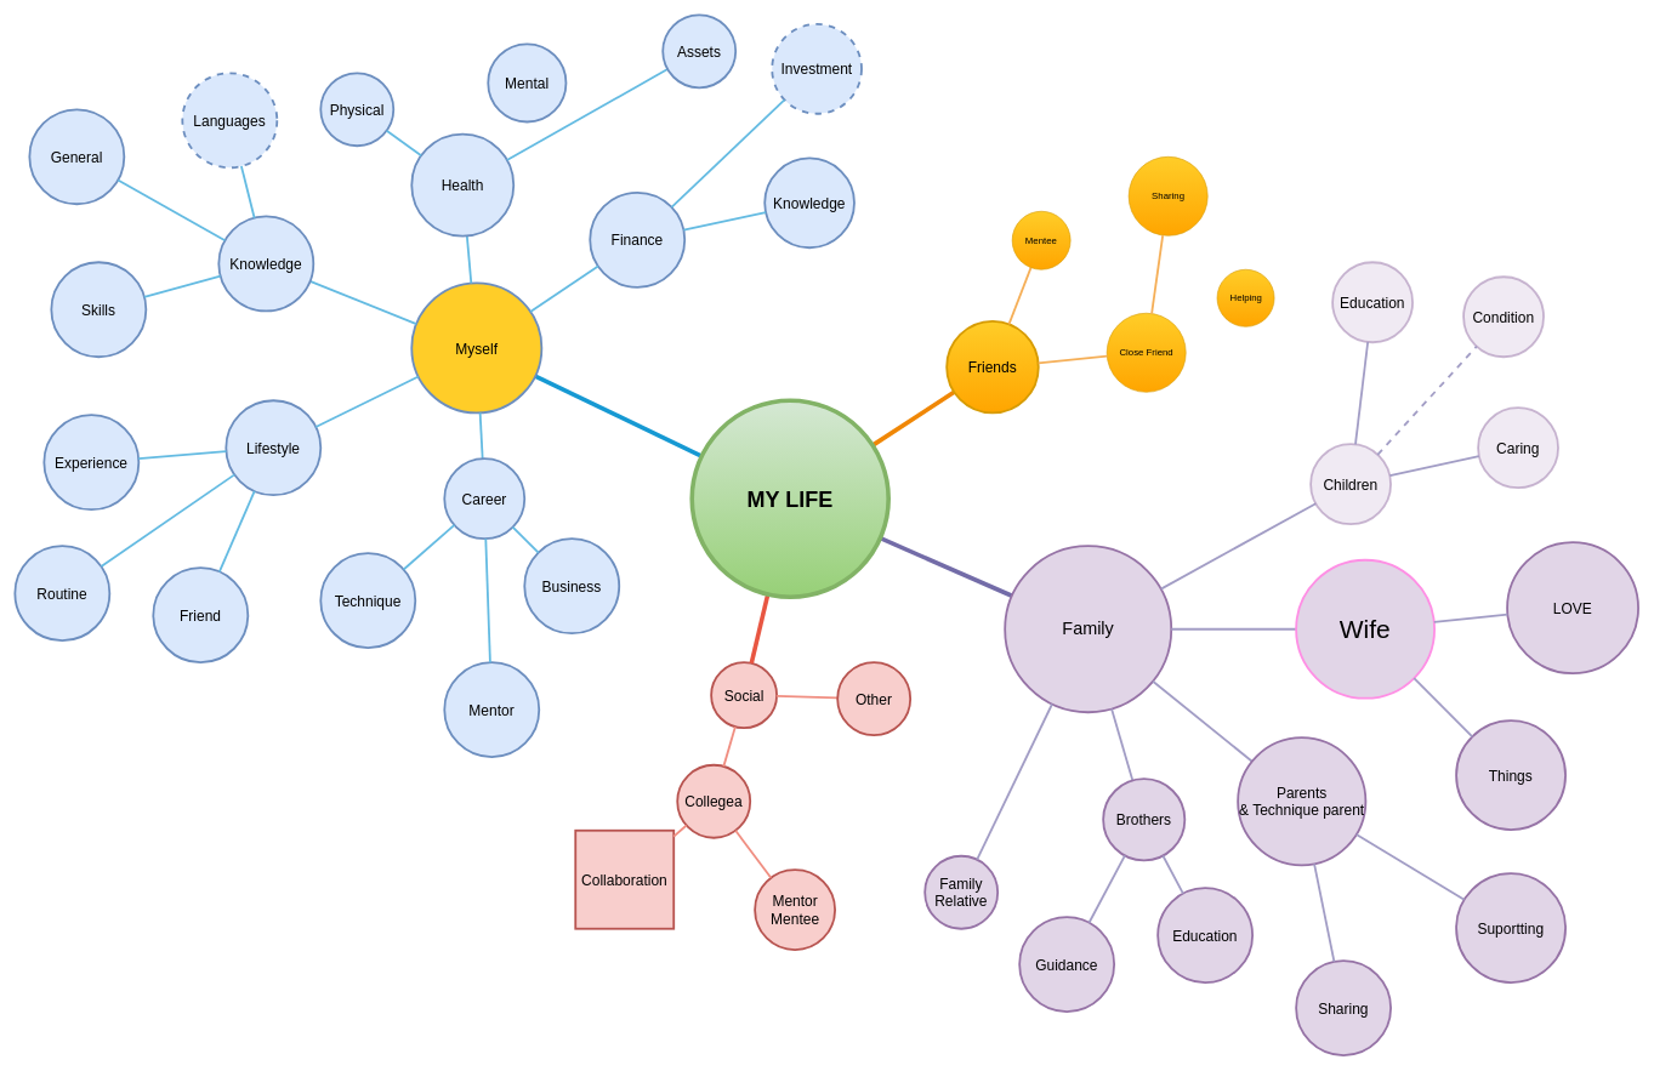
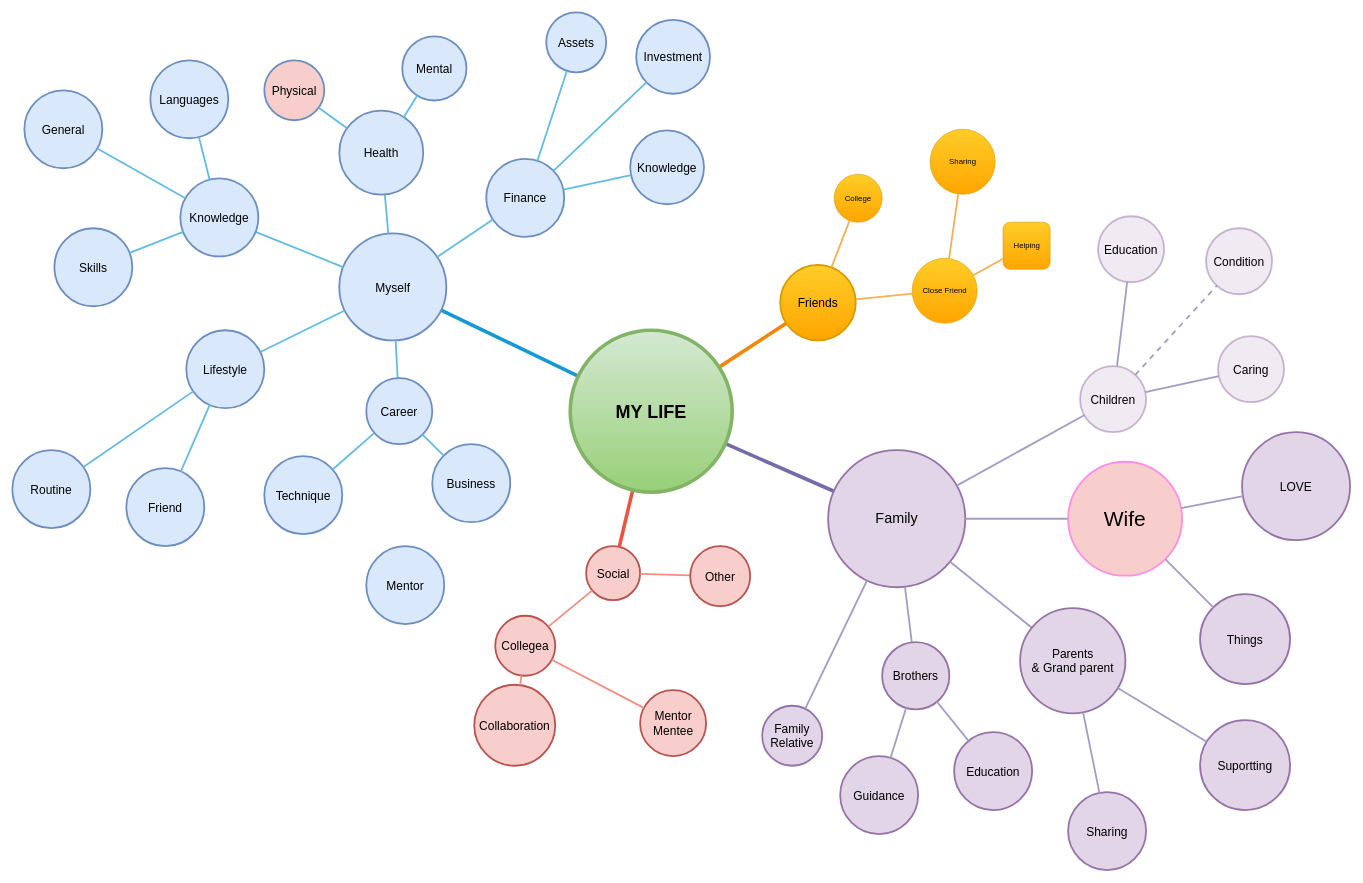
- <mxCell id="79" value="Investment" style="ellipse;whiteSpace=wrap;html=1;shadow=0;fontFamily=Helvetica;fontSize=20;align=center;strokeWidth=3;fillColor=#dae8fc;strokeColor=#6c8ebf;dashed=1;" parent="1" vertex="1"><mxGeometry x="1060" y="32.75" width="123" height="123" as="geometry" /></mxCell>
+ <mxCell id="79" value="Investment" style="ellipse;whiteSpace=wrap;html=1;shadow=0;fontFamily=Helvetica;fontSize=20;align=center;strokeWidth=3;fillColor=#dae8fc;strokeColor=#6c8ebf;" parent="1" vertex="1"><mxGeometry x="1060" y="32.75" width="123" height="123" as="geometry" /></mxCell>
- <mxCell id="17" value="Physical" style="ellipse;whiteSpace=wrap;html=1;shadow=0;fontFamily=Helvetica;fontSize=20;align=center;strokeWidth=3;fillColor=#dae8fc;strokeColor=#6c8ebf;" parent="1" vertex="1"><mxGeometry x="440" y="100" width="100" height="100" as="geometry" /></mxCell>
+ <mxCell id="17" value="Physical" style="ellipse;whiteSpace=wrap;html=1;shadow=0;fontFamily=Helvetica;fontSize=20;align=center;strokeWidth=3;fillColor=#f8cecc;strokeColor=#6c8ebf;" parent="1" vertex="1"><mxGeometry x="440" y="100" width="100" height="100" as="geometry" /></mxCell>
- <mxCell id="19" value="" style="edgeStyle=none;endArrow=none;strokeWidth=3;strokeColor=#64BBE2;html=1;" parent="1" source="14" target="57" edge="1"><mxGeometry x="-130" y="273.5" width="100" height="100" as="geometry"><mxPoint x="745.475" y="450.763" as="sourcePoint" /><mxPoint x="796.471" y="427" as="targetPoint" /></mxGeometry></mxCell>
+ <mxCell id="19" value="" style="edgeStyle=none;endArrow=none;strokeWidth=3;strokeColor=#64BBE2;html=1;" parent="1" source="14" target="18" edge="1"><mxGeometry x="-130" y="273.5" width="100" height="100" as="geometry"><mxPoint x="745.475" y="450.763" as="sourcePoint" /><mxPoint x="796.471" y="427" as="targetPoint" /></mxGeometry></mxCell>
- <mxCell id="46" value="Languages" style="ellipse;whiteSpace=wrap;html=1;shadow=0;fontFamily=Helvetica;fontSize=20;align=center;strokeWidth=3;fillColor=#dae8fc;strokeColor=#6c8ebf;dashed=1;" parent="1" vertex="1"><mxGeometry x="250" y="100" width="130" height="130" as="geometry" /></mxCell>
+ <mxCell id="46" value="Languages" style="ellipse;whiteSpace=wrap;html=1;shadow=0;fontFamily=Helvetica;fontSize=20;align=center;strokeWidth=3;fillColor=#dae8fc;strokeColor=#6c8ebf;" parent="1" vertex="1"><mxGeometry x="250" y="100" width="130" height="130" as="geometry" /></mxCell>
+ <mxCell id="58" value="" style="edgeStyle=none;endArrow=none;strokeWidth=3;strokeColor=#64BBE2;html=1;" parent="1" source="57" target="21" edge="1"><mxGeometry x="-120" y="283.5" width="100" height="100" as="geometry"><mxPoint x="1045.514" y="109.631" as="sourcePoint" /><mxPoint x="904.344" y="293.26" as="targetPoint" /></mxGeometry></mxCell>
- <mxCell id="25" value="Mentee" style="ellipse;whiteSpace=wrap;html=1;aspect=fixed;fontSize=13;fillColor=#ffcd28;gradientColor=#ffa500;strokeColor=#d79b00;" parent="1" vertex="1"><mxGeometry x="1390" y="290" width="80" height="80" as="geometry" /></mxCell>
+ <mxCell id="25" value="College" style="ellipse;whiteSpace=wrap;html=1;aspect=fixed;fontSize=13;fillColor=#ffcd28;gradientColor=#ffa500;strokeColor=#d79b00;" parent="1" vertex="1"><mxGeometry x="1390" y="290" width="80" height="80" as="geometry" /></mxCell>
- <mxCell id="87" value="Helping" style="ellipse;whiteSpace=wrap;html=1;aspect=fixed;fontSize=13;fillColor=#ffcd28;gradientColor=#ffa500;strokeColor=#d79b00;" parent="1" vertex="1"><mxGeometry x="1671.5" y="370" width="78.5" height="78.5" as="geometry" /></mxCell>
+ <mxCell id="87" value="Helping" style="whiteSpace=wrap;html=1;aspect=fixed;fontSize=13;fillColor=#ffcd28;gradientColor=#ffa500;strokeColor=#d79b00;rounded=1;" parent="1" vertex="1"><mxGeometry x="1671.5" y="370" width="78.5" height="78.5" as="geometry" /></mxCell>
- <mxCell id="43" value="Skills" style="ellipse;whiteSpace=wrap;html=1;shadow=0;fontFamily=Helvetica;fontSize=20;align=center;strokeWidth=3;fillColor=#dae8fc;strokeColor=#6c8ebf;" parent="1" vertex="1"><mxGeometry x="70" y="360" width="130" height="130" as="geometry" /></mxCell>
+ <mxCell id="43" value="Skills" style="ellipse;whiteSpace=wrap;html=1;shadow=0;fontFamily=Helvetica;fontSize=20;align=center;strokeWidth=3;fillColor=#dae8fc;strokeColor=#6c8ebf;" parent="1" vertex="1"><mxGeometry x="90" y="380" width="130" height="130" as="geometry" /></mxCell>
+ <mxCell id="88" value="" style="edgeStyle=none;endArrow=none;strokeWidth=3;strokeColor=#F5AF58;html=1;" parent="1" source="26" target="87" edge="1"><mxGeometry x="226" y="51.5" width="100" height="100" as="geometry"><mxPoint x="1434.233" y="499.185" as="sourcePoint" /><mxPoint x="1551.62" y="468.908" as="targetPoint" /></mxGeometry></mxCell>
- <mxCell id="10" value="Myself" style="ellipse;whiteSpace=wrap;html=1;shadow=0;fontFamily=Helvetica;fontSize=20;align=center;strokeWidth=3;fillColor=#ffcd28;strokeColor=#6c8ebf;" parent="1" vertex="1"><mxGeometry x="565" y="388.5" width="178.5" height="178.5" as="geometry" /></mxCell>
+ <mxCell id="10" value="Myself" style="ellipse;whiteSpace=wrap;html=1;shadow=0;fontFamily=Helvetica;fontSize=20;align=center;strokeWidth=3;fillColor=#dae8fc;strokeColor=#6c8ebf;" parent="1" vertex="1"><mxGeometry x="565" y="388.5" width="178.5" height="178.5" as="geometry" /></mxCell>
- <mxCell id="77" value="" style="edgeStyle=none;endArrow=none;strokeWidth=3;strokeColor=#64BBE2;html=1;" parent="1" source="67" target="69" edge="1"><mxGeometry x="-120" y="283.5" width="100" height="100" as="geometry"><mxPoint x="584.061" y="526.933" as="sourcePoint" /><mxPoint x="443.45" y="596.565" as="targetPoint" /></mxGeometry></mxCell>
- <mxCell id="69" value="Experience" style="ellipse;whiteSpace=wrap;html=1;shadow=0;fontFamily=Helvetica;fontSize=20;align=center;strokeWidth=3;fillColor=#dae8fc;strokeColor=#6c8ebf;" parent="1" vertex="1"><mxGeometry x="60" y="570" width="130" height="130" as="geometry" /></mxCell>
- <mxCell id="84" value="" style="edgeStyle=none;endArrow=none;strokeWidth=3;strokeColor=#64BBE2;html=1;" parent="1" source="16" target="83" edge="1"><mxGeometry x="-90" y="313.5" width="100" height="100" as="geometry"><mxPoint x="634.012" y="731.674" as="sourcePoint" /><mxPoint x="563.917" y="792.197" as="targetPoint" /></mxGeometry></mxCell>
- <mxCell id="59" value="LOVE" style="ellipse;whiteSpace=wrap;html=1;shadow=0;fontFamily=Helvetica;fontSize=20;align=center;strokeWidth=3;fillColor=#e1d5e7;strokeColor=#9673a6;" parent="1" vertex="1"><mxGeometry x="2070" y="745" width="180" height="180" as="geometry" /></mxCell>
+ <mxCell id="59" value="LOVE" style="ellipse;whiteSpace=wrap;html=1;shadow=0;fontFamily=Helvetica;fontSize=20;align=center;strokeWidth=3;fillColor=#e1d5e7;strokeColor=#9673a6;" parent="1" vertex="1"><mxGeometry x="2070" y="720" width="180" height="180" as="geometry" /></mxCell>
- <mxCell id="36" value="Wife" style="ellipse;whiteSpace=wrap;html=1;shadow=0;fontFamily=Helvetica;fontSize=35;align=center;strokeWidth=3;fillColor=#e1d5e7;strokeColor=#FF8FE5;" parent="1" vertex="1"><mxGeometry x="1780" y="769.25" width="190" height="190" as="geometry" /></mxCell>
+ <mxCell id="36" value="Wife" style="ellipse;whiteSpace=wrap;html=1;shadow=0;fontFamily=Helvetica;fontSize=35;align=center;strokeWidth=3;fillColor=#f8cecc;strokeColor=#FF8FE5;" parent="1" vertex="1"><mxGeometry x="1780" y="769.25" width="190" height="190" as="geometry" /></mxCell>
- <mxCell id="28" value="Collegea" style="ellipse;whiteSpace=wrap;html=1;shadow=0;fontFamily=Helvetica;fontSize=20;align=center;strokeWidth=3;fillColor=#f8cecc;strokeColor=#b85450;" parent="1" vertex="1"><mxGeometry x="930" y="1051" width="100" height="100" as="geometry" /></mxCell>
+ <mxCell id="28" value="Collegea" style="ellipse;whiteSpace=wrap;html=1;shadow=0;fontFamily=Helvetica;fontSize=20;align=center;strokeWidth=3;fillColor=#f8cecc;strokeColor=#b85450;" parent="1" vertex="1"><mxGeometry x="825" y="1026" width="100" height="100" as="geometry" /></mxCell>
- <mxCell id="35" value="Parents &lt;br&gt;&amp;amp; Technique parent" style="ellipse;whiteSpace=wrap;html=1;shadow=0;fontFamily=Helvetica;fontSize=20;align=center;strokeWidth=3;fillColor=#e1d5e7;strokeColor=#9673a6;" parent="1" vertex="1"><mxGeometry x="1700" y="1013.25" width="175.5" height="175.5" as="geometry" /></mxCell>
+ <mxCell id="35" value="Parents &lt;br&gt;&amp;amp; Grand parent" style="ellipse;whiteSpace=wrap;html=1;shadow=0;fontFamily=Helvetica;fontSize=20;align=center;strokeWidth=3;fillColor=#e1d5e7;strokeColor=#9673a6;" parent="1" vertex="1"><mxGeometry x="1700" y="1013.25" width="175.5" height="175.5" as="geometry" /></mxCell>
- <mxCell id="38" value="Brothers" style="ellipse;whiteSpace=wrap;html=1;shadow=0;fontFamily=Helvetica;fontSize=20;align=center;strokeWidth=3;fillColor=#e1d5e7;strokeColor=#9673a6;" parent="1" vertex="1"><mxGeometry x="1515" y="1070" width="112" height="112" as="geometry" /></mxCell>
+ <mxCell id="38" value="Brothers" style="ellipse;whiteSpace=wrap;html=1;shadow=0;fontFamily=Helvetica;fontSize=20;align=center;strokeWidth=3;fillColor=#e1d5e7;strokeColor=#9673a6;" parent="1" vertex="1"><mxGeometry x="1470" y="1070" width="112" height="112" as="geometry" /></mxCell>
- <mxCell id="89" value="Collaboration" style="whiteSpace=wrap;html=1;shadow=0;fontFamily=Helvetica;fontSize=20;align=center;strokeWidth=3;fillColor=#f8cecc;strokeColor=#b85450;rounded=0;" parent="1" vertex="1"><mxGeometry x="790" y="1141" width="135" height="135" as="geometry" /></mxCell>
+ <mxCell id="89" value="Collaboration" style="ellipse;whiteSpace=wrap;html=1;shadow=0;fontFamily=Helvetica;fontSize=20;align=center;strokeWidth=3;fillColor=#f8cecc;strokeColor=#b85450;" parent="1" vertex="1"><mxGeometry x="790" y="1141" width="135" height="135" as="geometry" /></mxCell>
- <mxCell id="91" value="Mentor&lt;br&gt;Mentee" style="ellipse;whiteSpace=wrap;html=1;shadow=0;fontFamily=Helvetica;fontSize=20;align=center;strokeWidth=3;fillColor=#f8cecc;strokeColor=#b85450;" parent="1" vertex="1"><mxGeometry x="1036.5" y="1195" width="110" height="110" as="geometry" /></mxCell>
+ <mxCell id="91" value="Mentor&lt;br&gt;Mentee" style="ellipse;whiteSpace=wrap;html=1;shadow=0;fontFamily=Helvetica;fontSize=20;align=center;strokeWidth=3;fillColor=#f8cecc;strokeColor=#b85450;" parent="1" vertex="1"><mxGeometry x="1066.5" y="1150" width="110" height="110" as="geometry" /></mxCell>
